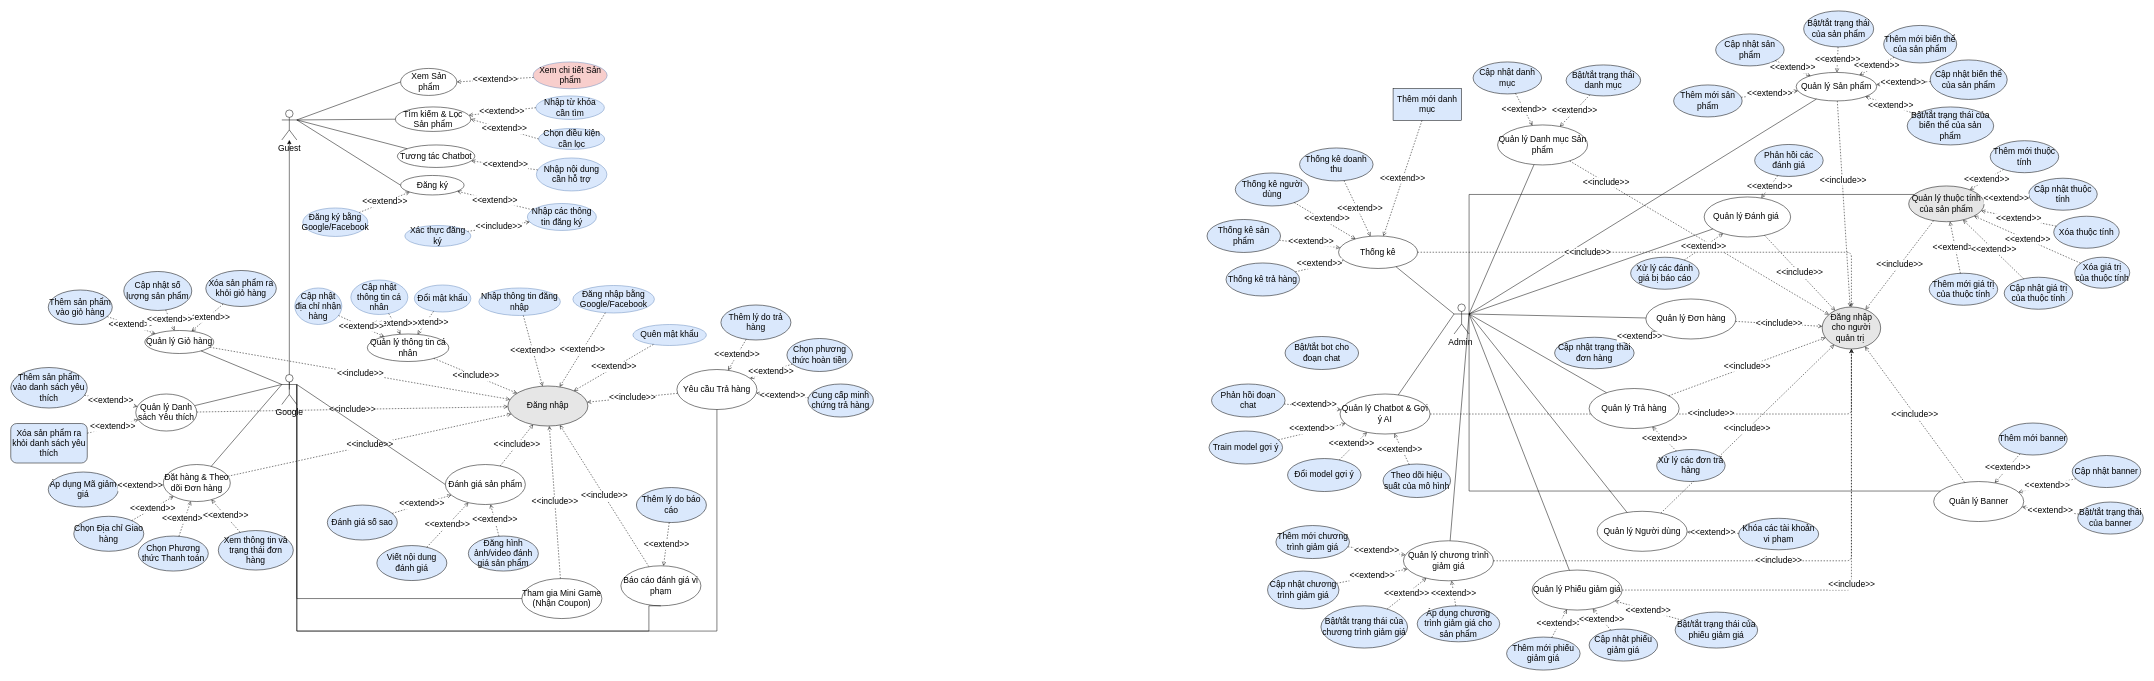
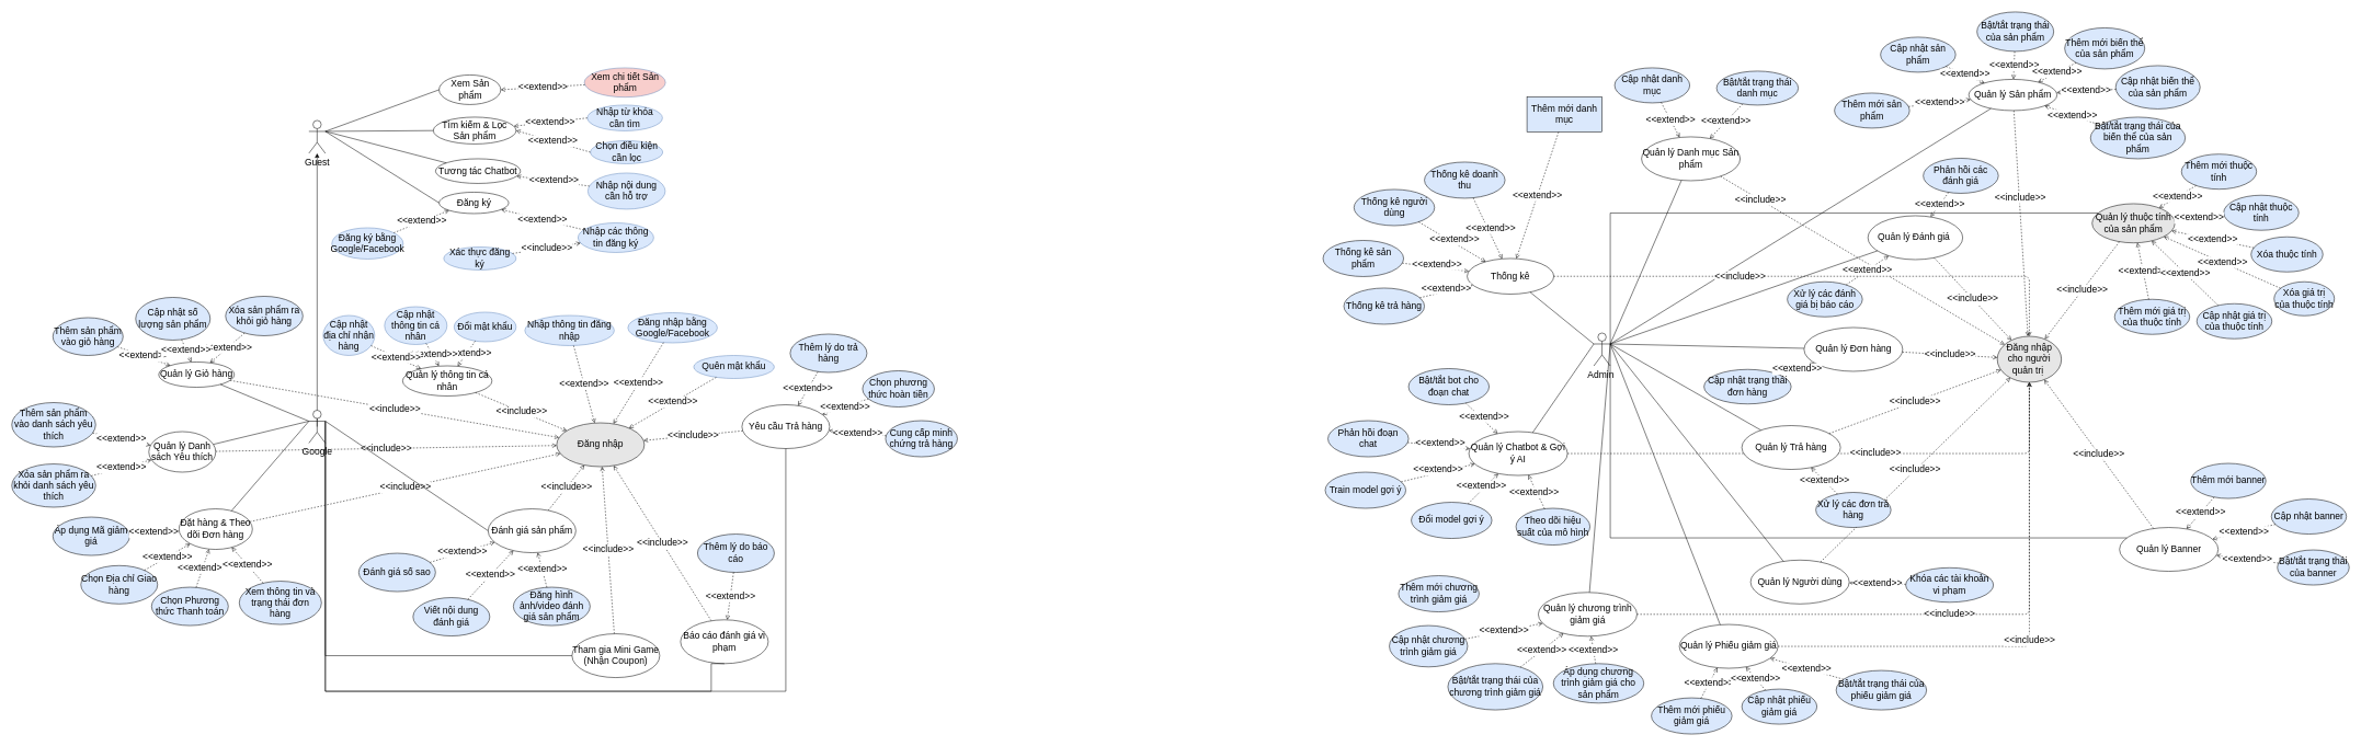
+ <mxCell id="183" value="&amp;lt;&amp;lt;extend&amp;gt;&amp;gt;" style="edgeStyle=none;html=1;endArrow=open;dashed=1;endFill=0;align=center;verticalAlign=middle;fontSize=17;fontStyle=0" parent="1" source="182" target="28" edge="1"><mxGeometry x="0.03" y="5" relative="1" as="geometry"><mxPoint x="2704" y="861" as="targetPoint" /><mxPoint as="offset" /></mxGeometry></mxCell>
- <mxCell id="118" value="Xóa sản phẩm ra khỏi danh sách yêu thích" style="whiteSpace=wrap;html=1;align=center;fillColor=#dae8fc;fontSize=17;fontStyle=0;rounded=1;" parent="1" vertex="1"><mxGeometry x="20" y="845" width="153" height="79" as="geometry" /></mxCell>
+ <mxCell id="118" value="Xóa sản phẩm ra khỏi danh sách yêu thích" style="ellipse;whiteSpace=wrap;html=1;align=center;fillColor=#dae8fc;fontSize=17;fontStyle=0" parent="1" vertex="1"><mxGeometry x="20" y="845" width="153" height="79" as="geometry" /></mxCell>
- <mxCell id="175" value="&amp;lt;&amp;lt;extend&amp;gt;&amp;gt;" style="edgeStyle=none;html=1;endArrow=open;dashed=1;endFill=0;align=center;verticalAlign=middle;fontSize=17;fontStyle=0" parent="1" source="174" target="164" edge="1"><mxGeometry relative="1" as="geometry"><mxPoint x="2973.25" y="1158.5" as="targetPoint" /></mxGeometry></mxCell>
